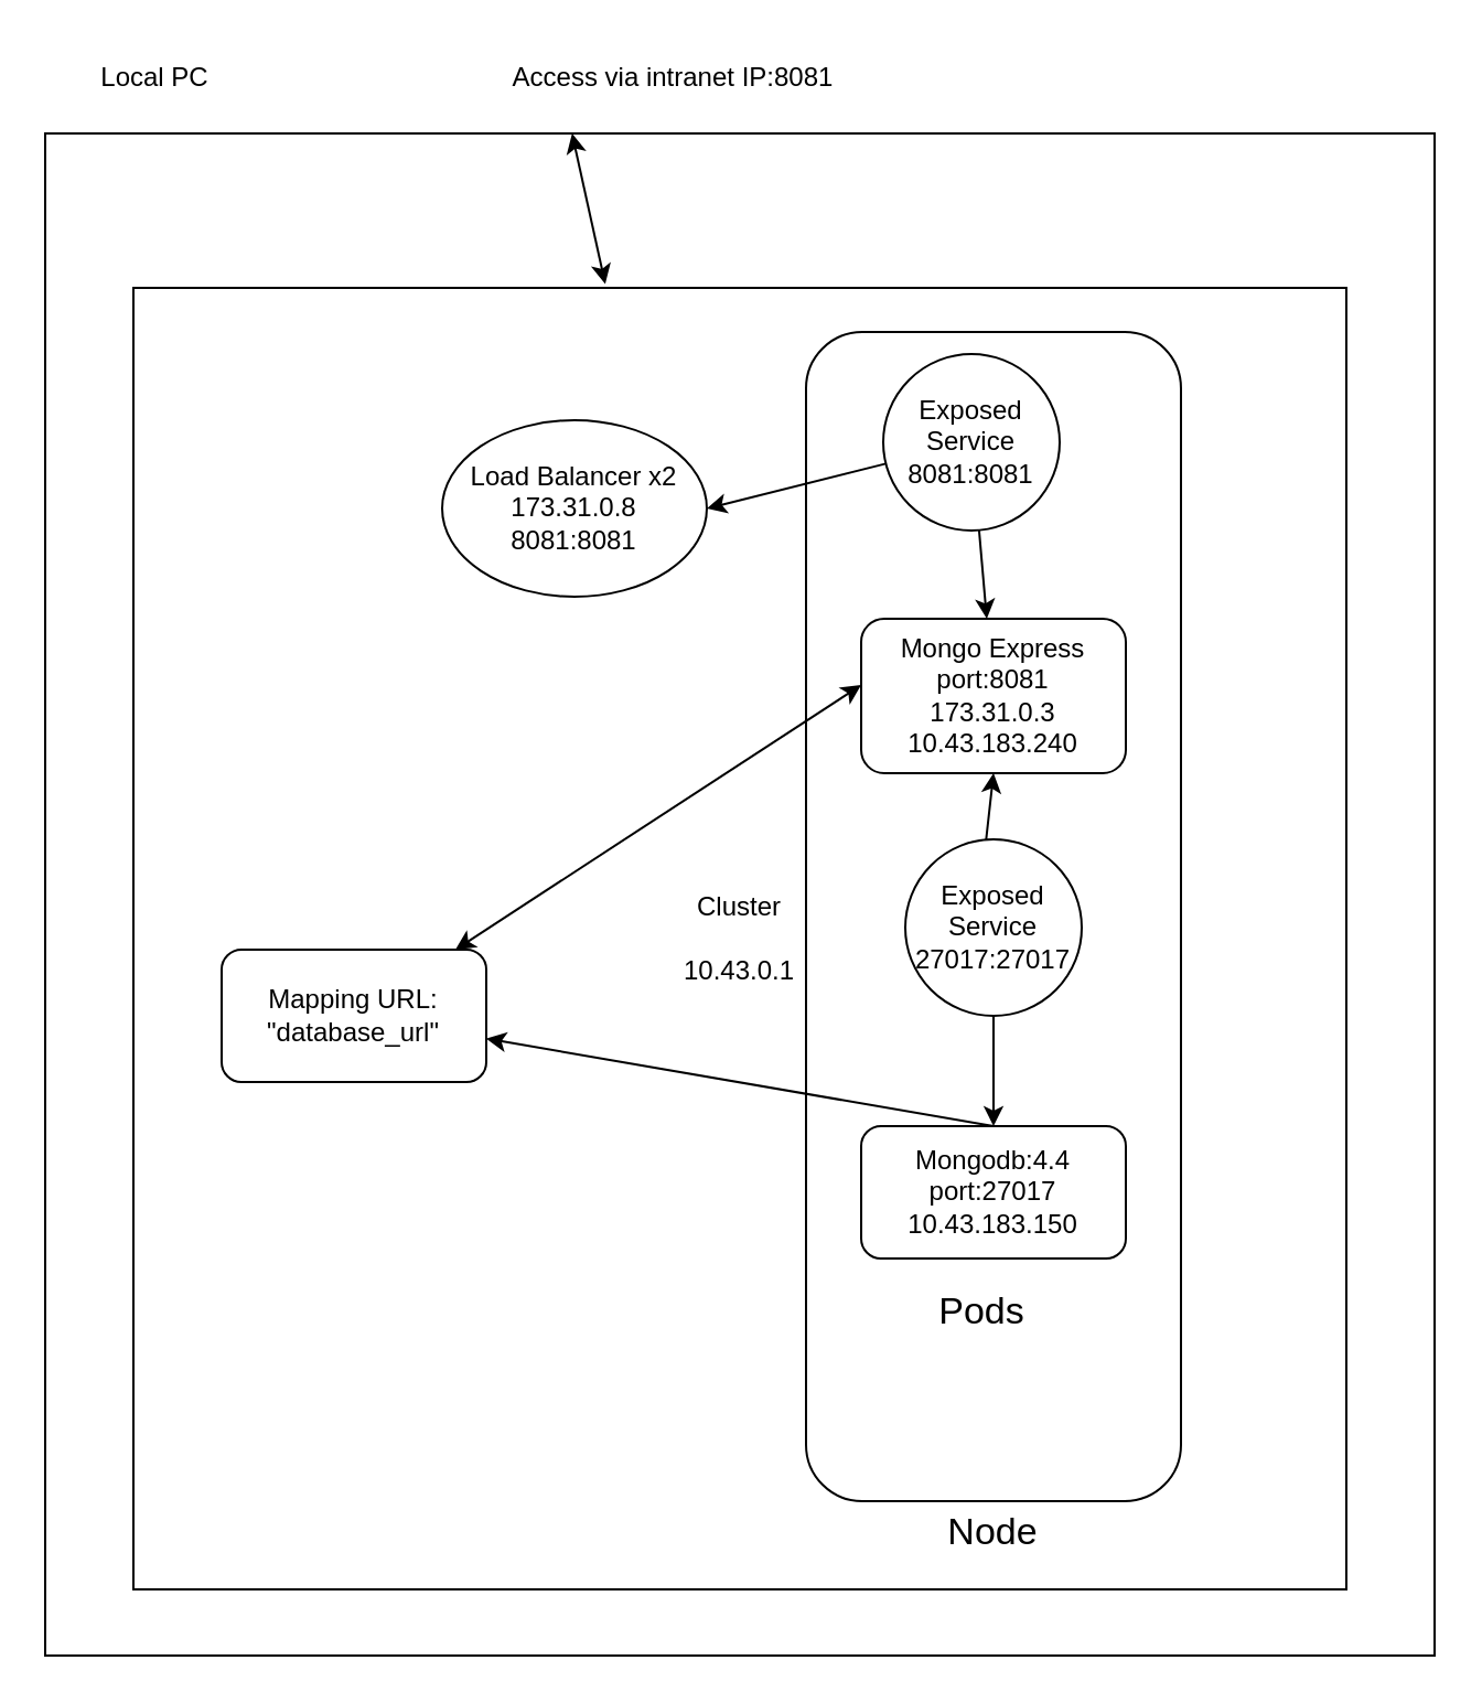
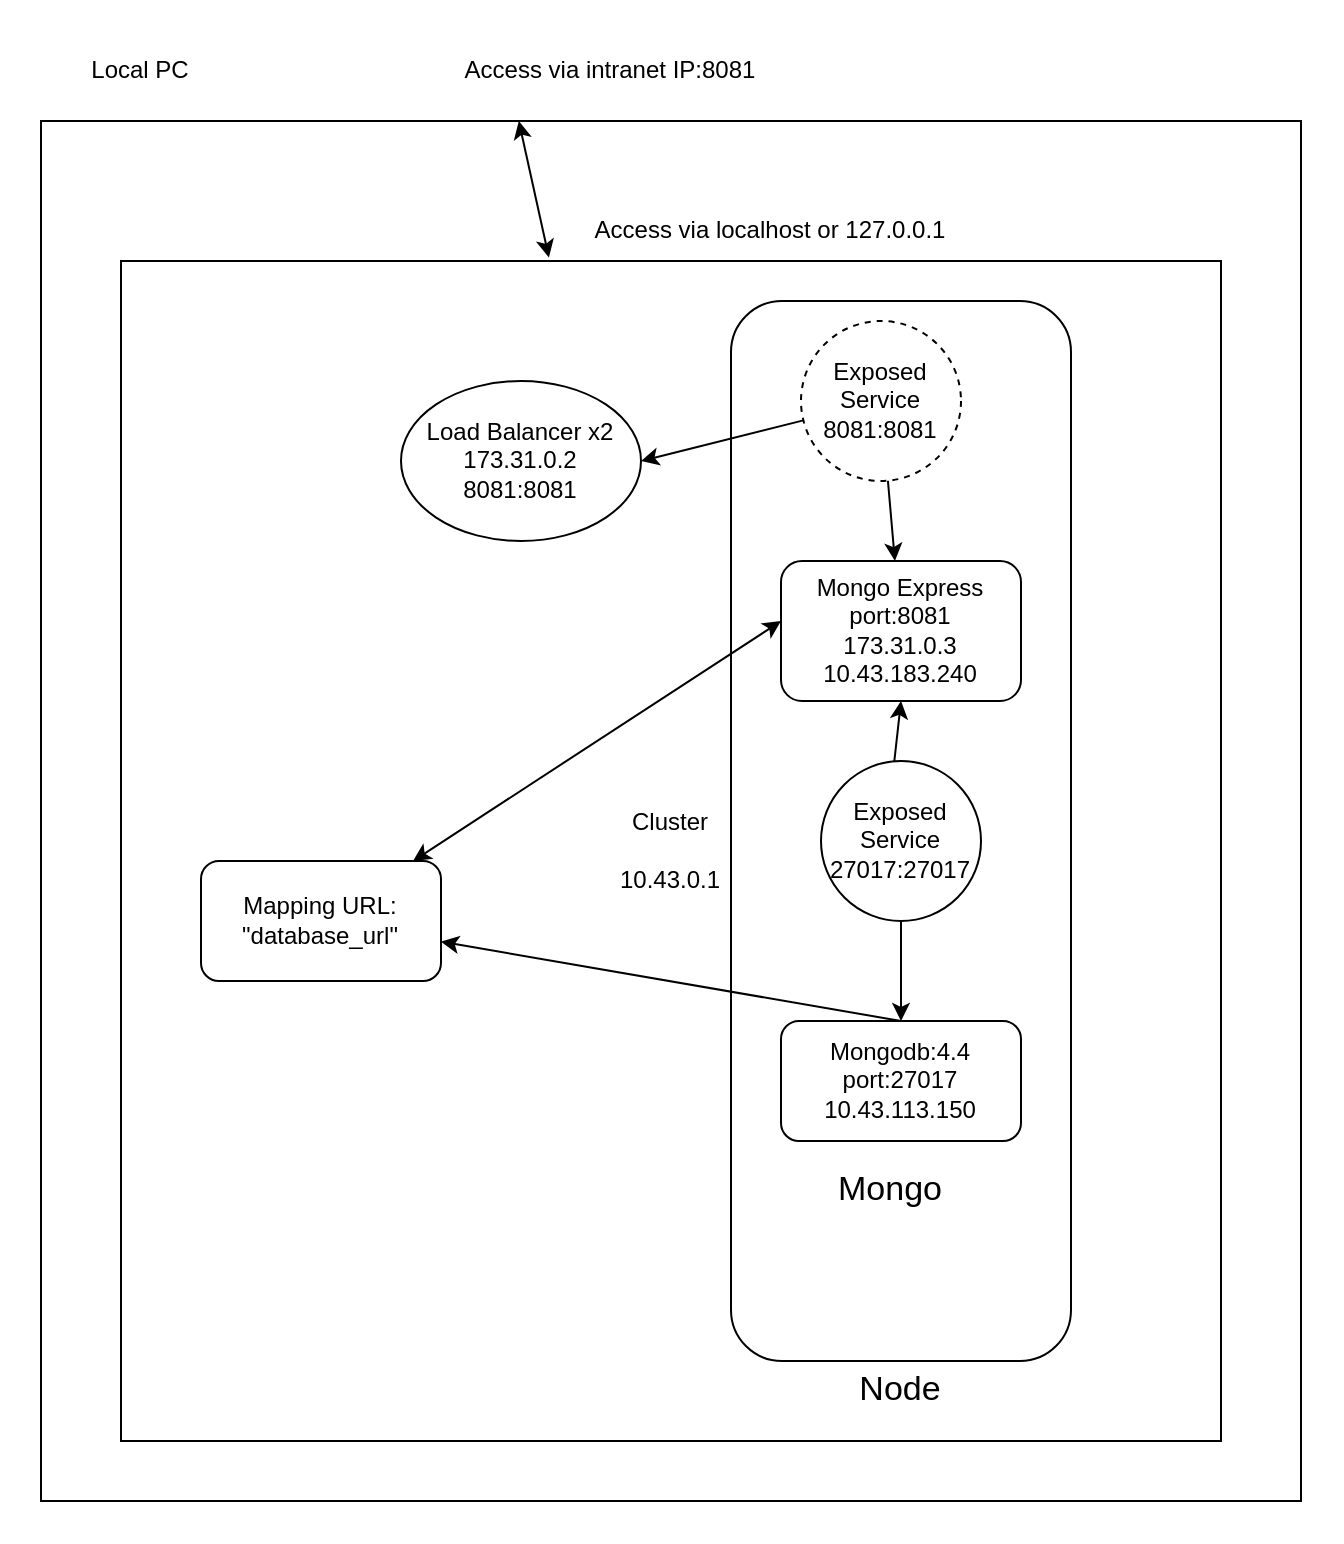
+ <mxCell id="18" value="Access via localhost or 127.0.0.1" style="text;html=1;strokeColor=none;fillColor=none;align=center;verticalAlign=middle;whiteSpace=wrap;rounded=0;" vertex="1" parent="1"><mxGeometry x="290" y="100" width="190" height="30" as="geometry" /></mxCell>
- <mxCell id="8" value="Exposed Service&lt;br&gt;8081:8081" style="ellipse;whiteSpace=wrap;html=1;aspect=fixed;" vertex="1" parent="1"><mxGeometry x="400" y="160" width="80" height="80" as="geometry" /></mxCell>
+ <mxCell id="8" value="Exposed Service&lt;br&gt;8081:8081" style="ellipse;whiteSpace=wrap;html=1;aspect=fixed;dashed=1;" vertex="1" parent="1"><mxGeometry x="400" y="160" width="80" height="80" as="geometry" /></mxCell>
- <mxCell id="5" value="Load Balancer x2&lt;br&gt;173.31.0.8&lt;br&gt;8081:8081" style="ellipse;whiteSpace=wrap;html=1;" vertex="1" parent="1"><mxGeometry x="200" y="190" width="120" height="80" as="geometry" /></mxCell>
+ <mxCell id="5" value="Load Balancer x2&lt;br&gt;173.31.0.2&lt;br&gt;8081:8081" style="ellipse;whiteSpace=wrap;html=1;" vertex="1" parent="1"><mxGeometry x="200" y="190" width="120" height="80" as="geometry" /></mxCell>
- <mxCell id="10" value="Mongodb:4.4&lt;br&gt;port:27017&lt;br&gt;10.43.183.150" style="rounded=1;whiteSpace=wrap;html=1;" vertex="1" parent="1"><mxGeometry x="390" y="510" width="120" height="60" as="geometry" /></mxCell>
+ <mxCell id="10" value="Mongodb:4.4&lt;br&gt;port:27017&lt;br&gt;10.43.113.150" style="rounded=1;whiteSpace=wrap;html=1;" vertex="1" parent="1"><mxGeometry x="390" y="510" width="120" height="60" as="geometry" /></mxCell>
- <mxCell id="20" value="&lt;font style=&quot;font-size: 17px&quot;&gt;Pods&lt;/font&gt;" style="text;html=1;strokeColor=none;fillColor=none;align=center;verticalAlign=middle;whiteSpace=wrap;rounded=0;" vertex="1" parent="1"><mxGeometry x="400" y="580" width="90" height="30" as="geometry" /></mxCell>
+ <mxCell id="20" value="&lt;font style=&quot;font-size: 17px&quot;&gt;Mongo&lt;/font&gt;" style="text;html=1;strokeColor=none;fillColor=none;align=center;verticalAlign=middle;whiteSpace=wrap;rounded=0;" vertex="1" parent="1"><mxGeometry x="400" y="580" width="90" height="30" as="geometry" /></mxCell>
